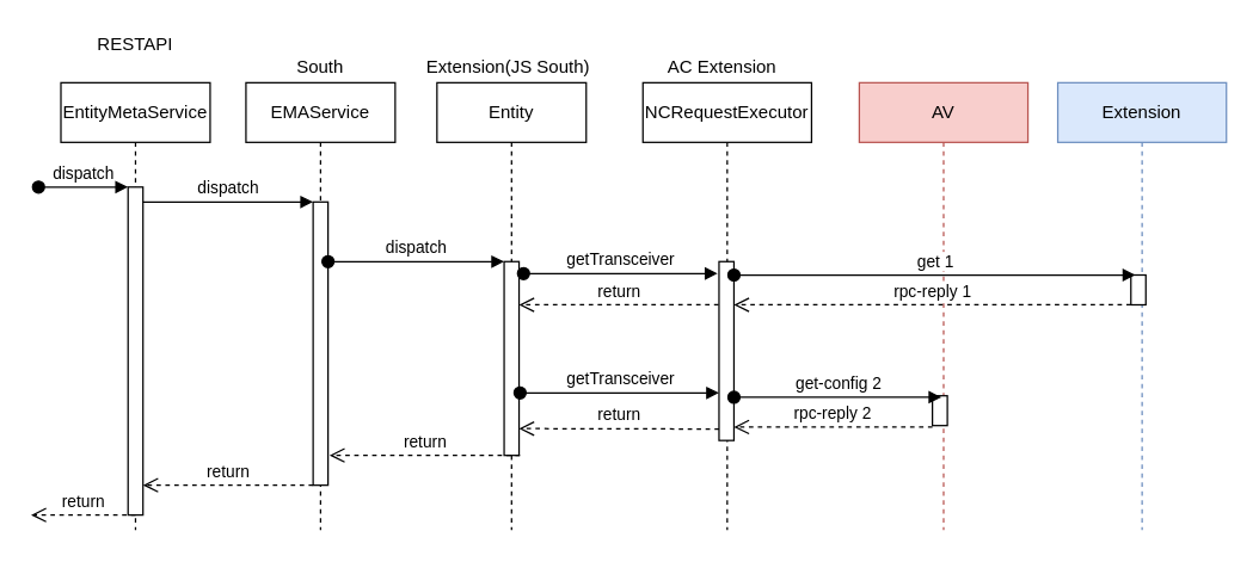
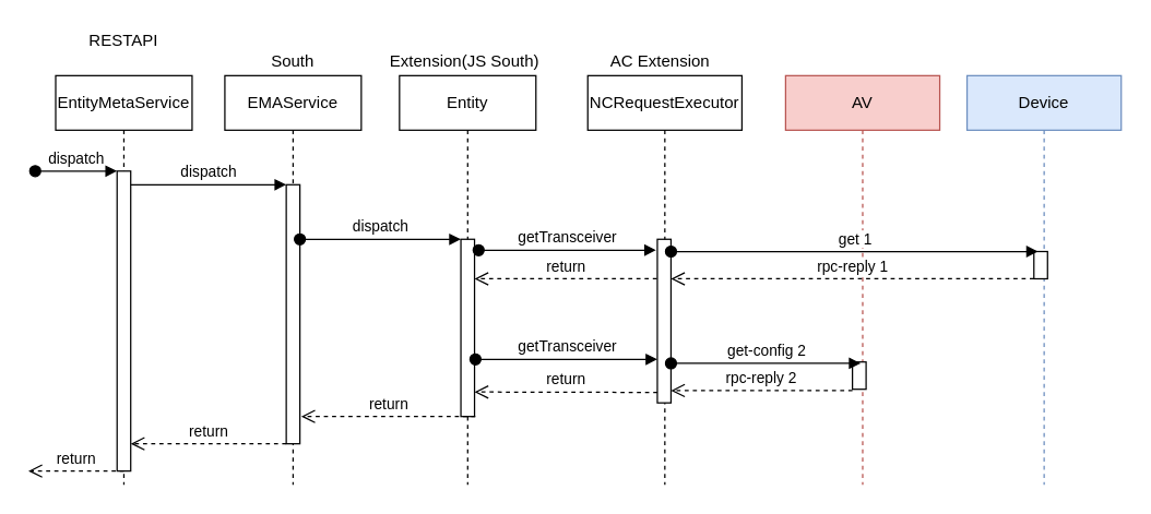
- <mxCell id="22" value="Extension" style="shape=umlLifeline;perimeter=lifelinePerimeter;whiteSpace=wrap;html=1;container=0;dropTarget=0;collapsible=0;recursiveResize=0;outlineConnect=0;portConstraint=eastwest;newEdgeStyle={&quot;edgeStyle&quot;:&quot;elbowEdgeStyle&quot;,&quot;elbow&quot;:&quot;vertical&quot;,&quot;curved&quot;:0,&quot;rounded&quot;:0};fillColor=#dae8fc;strokeColor=#6c8ebf;" vertex="1" parent="1"><mxGeometry x="708" y="55" width="113" height="300" as="geometry" /></mxCell>
+ <mxCell id="22" value="Device" style="shape=umlLifeline;perimeter=lifelinePerimeter;whiteSpace=wrap;html=1;container=0;dropTarget=0;collapsible=0;recursiveResize=0;outlineConnect=0;portConstraint=eastwest;newEdgeStyle={&quot;edgeStyle&quot;:&quot;elbowEdgeStyle&quot;,&quot;elbow&quot;:&quot;vertical&quot;,&quot;curved&quot;:0,&quot;rounded&quot;:0};fillColor=#dae8fc;strokeColor=#6c8ebf;" vertex="1" parent="1"><mxGeometry x="708" y="55" width="113" height="300" as="geometry" /></mxCell>
